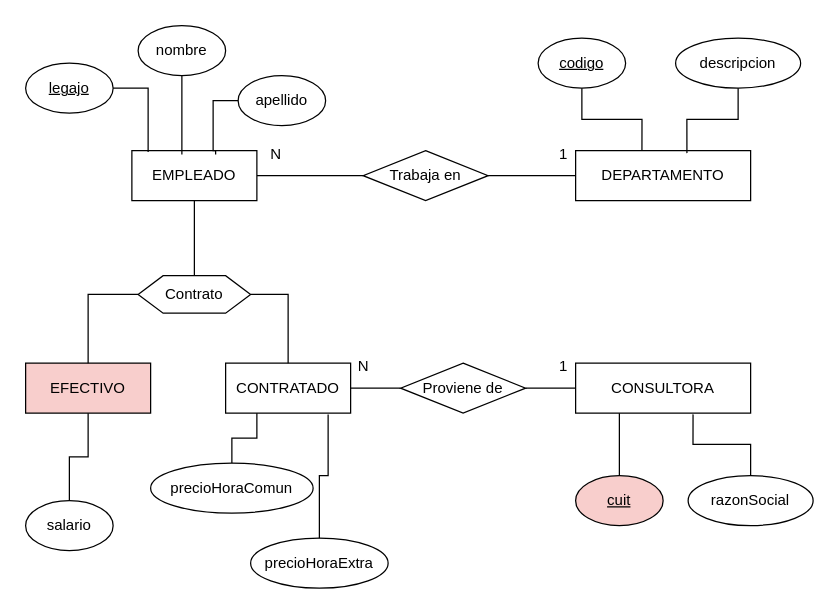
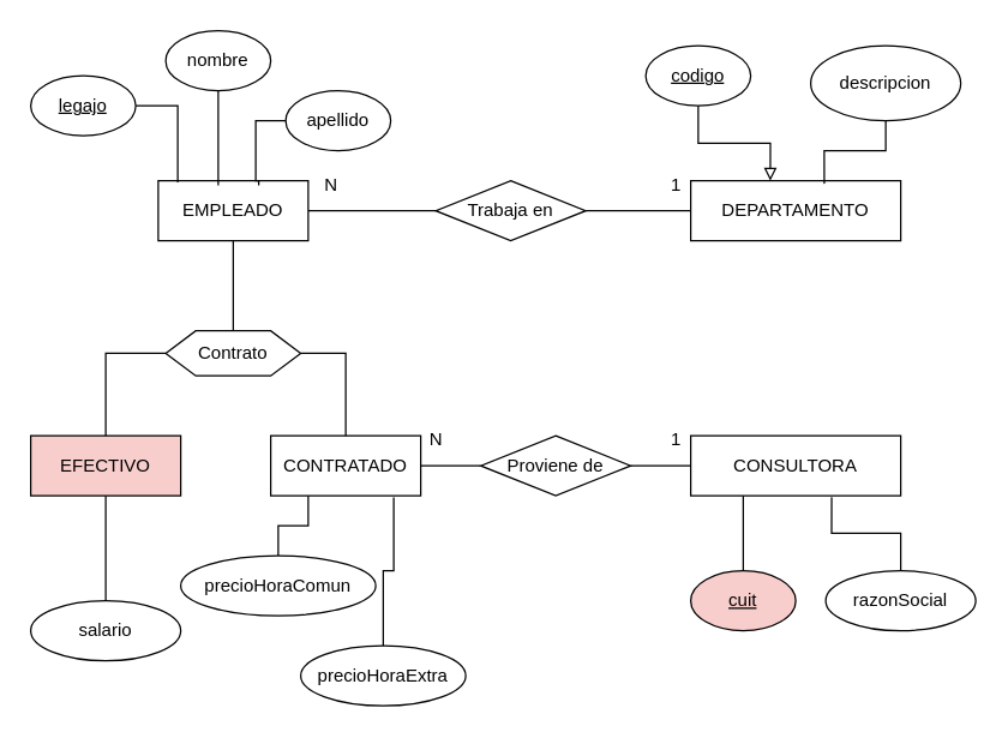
- <mxCell id="26" value="descripcion" style="ellipse;whiteSpace=wrap;html=1;align=center;" vertex="1" parent="1"><mxGeometry x="540" y="30" width="100" height="40" as="geometry" /></mxCell>
+ <mxCell id="26" value="descripcion" style="ellipse;whiteSpace=wrap;html=1;align=center;" vertex="1" parent="1"><mxGeometry x="540" y="30" width="100" height="50" as="geometry" /></mxCell>
- <mxCell id="27" style="edgeStyle=orthogonalEdgeStyle;rounded=0;orthogonalLoop=1;jettySize=auto;html=1;exitX=0.5;exitY=1;exitDx=0;exitDy=0;entryX=0.379;entryY=0;entryDx=0;entryDy=0;entryPerimeter=0;endArrow=none;endFill=0;" edge="1" parent="1" source="15" target="11"><mxGeometry relative="1" as="geometry" /></mxCell>
+ <mxCell id="27" style="edgeStyle=orthogonalEdgeStyle;rounded=0;orthogonalLoop=1;jettySize=auto;html=1;exitX=0.5;exitY=1;exitDx=0;exitDy=0;entryX=0.379;entryY=0;entryDx=0;entryDy=0;entryPerimeter=0;endArrow=block;endFill=0;" edge="1" parent="1" source="15" target="11"><mxGeometry relative="1" as="geometry" /></mxCell>
- <mxCell id="30" value="salario" style="ellipse;whiteSpace=wrap;html=1;align=center;" vertex="1" parent="1"><mxGeometry x="20" y="400" width="70" height="40" as="geometry" /></mxCell>
+ <mxCell id="30" value="salario" style="ellipse;whiteSpace=wrap;html=1;align=center;" vertex="1" parent="1"><mxGeometry x="20" y="400" width="100" height="40" as="geometry" /></mxCell>
